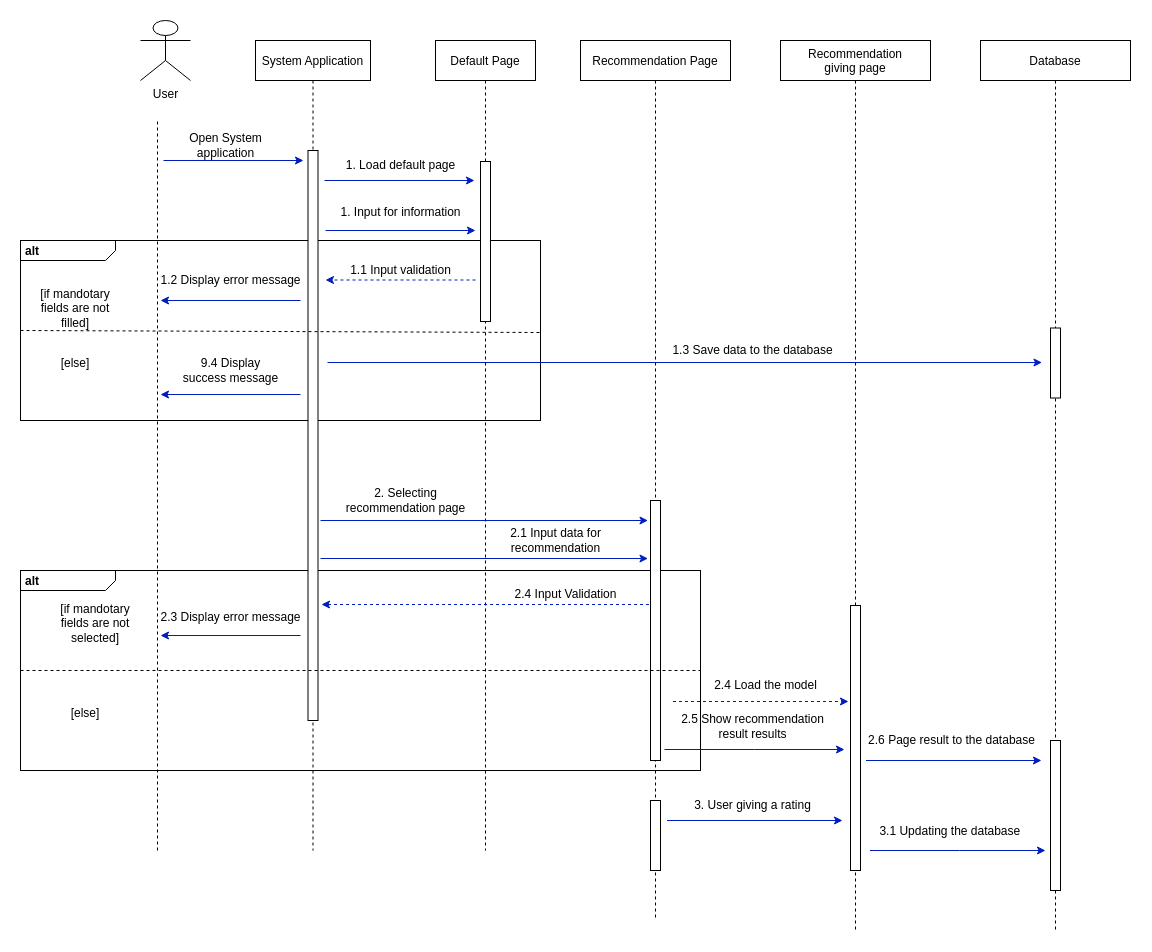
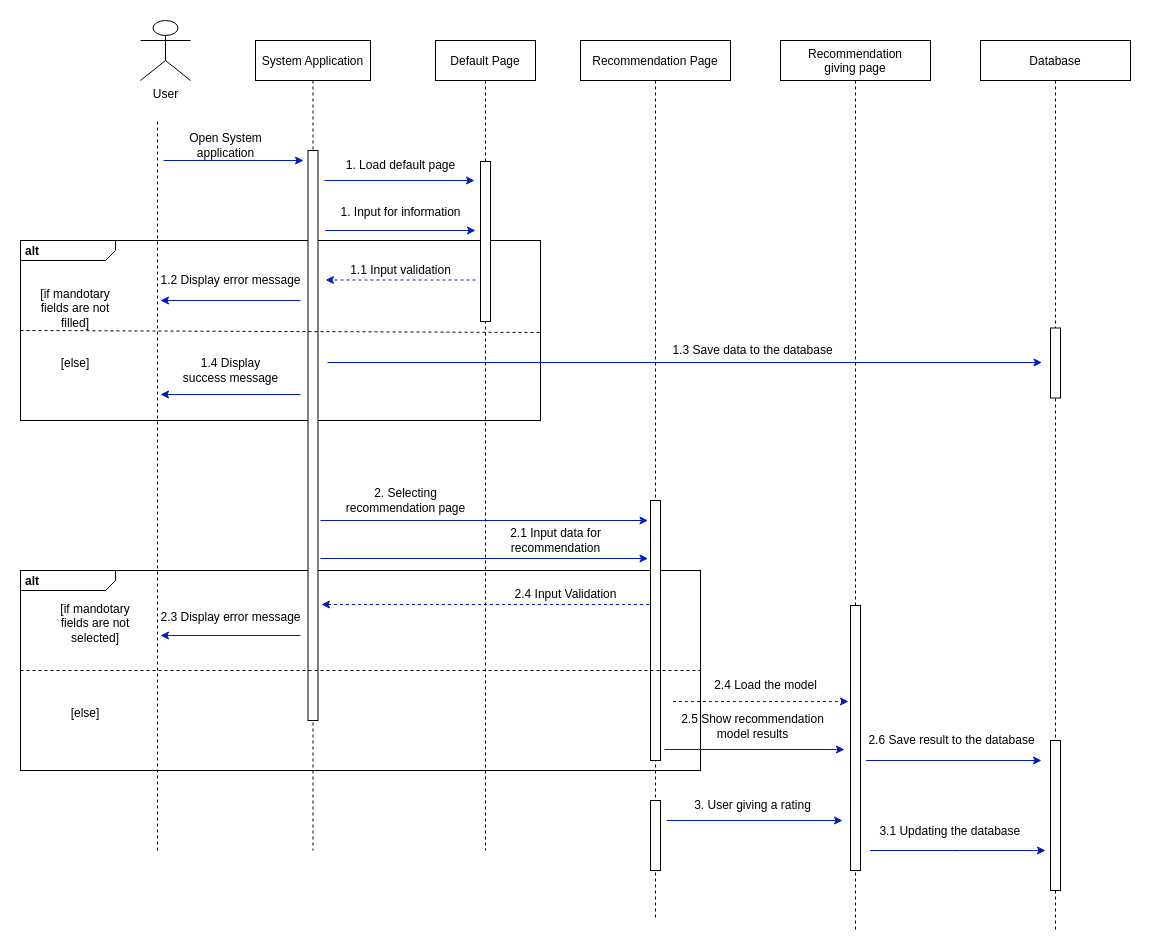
- <mxCell id="35" value="9.4 Display &lt;br&gt;success message" style="text;html=1;align=center;verticalAlign=middle;resizable=0;points=[];autosize=1;strokeColor=none;fillColor=none;" vertex="1" parent="1"><mxGeometry x="170" y="350" width="120" height="40" as="geometry" /></mxCell>
+ <mxCell id="35" value="1.4 Display &lt;br&gt;success message" style="text;html=1;align=center;verticalAlign=middle;resizable=0;points=[];autosize=1;strokeColor=none;fillColor=none;" vertex="1" parent="1"><mxGeometry x="170" y="350" width="120" height="40" as="geometry" /></mxCell>
- <mxCell id="48" value="2.5 Show recommendation &lt;br&gt;result results" style="text;html=1;align=center;verticalAlign=middle;resizable=0;points=[];autosize=1;strokeColor=none;fillColor=none;" vertex="1" parent="1"><mxGeometry x="667" y="706" width="170" height="40" as="geometry" /></mxCell>
+ <mxCell id="48" value="2.5 Show recommendation &lt;br&gt;model results" style="text;html=1;align=center;verticalAlign=middle;resizable=0;points=[];autosize=1;strokeColor=none;fillColor=none;" vertex="1" parent="1"><mxGeometry x="667" y="706" width="170" height="40" as="geometry" /></mxCell>
- <mxCell id="50" value="2.6 Page result to the database" style="text;html=1;align=center;verticalAlign=middle;resizable=0;points=[];autosize=1;strokeColor=none;fillColor=none;" vertex="1" parent="1"><mxGeometry x="856" y="725" width="190" height="30" as="geometry" /></mxCell>
+ <mxCell id="50" value="2.6 Save result to the database" style="text;html=1;align=center;verticalAlign=middle;resizable=0;points=[];autosize=1;strokeColor=none;fillColor=none;" vertex="1" parent="1"><mxGeometry x="856" y="725" width="190" height="30" as="geometry" /></mxCell>
